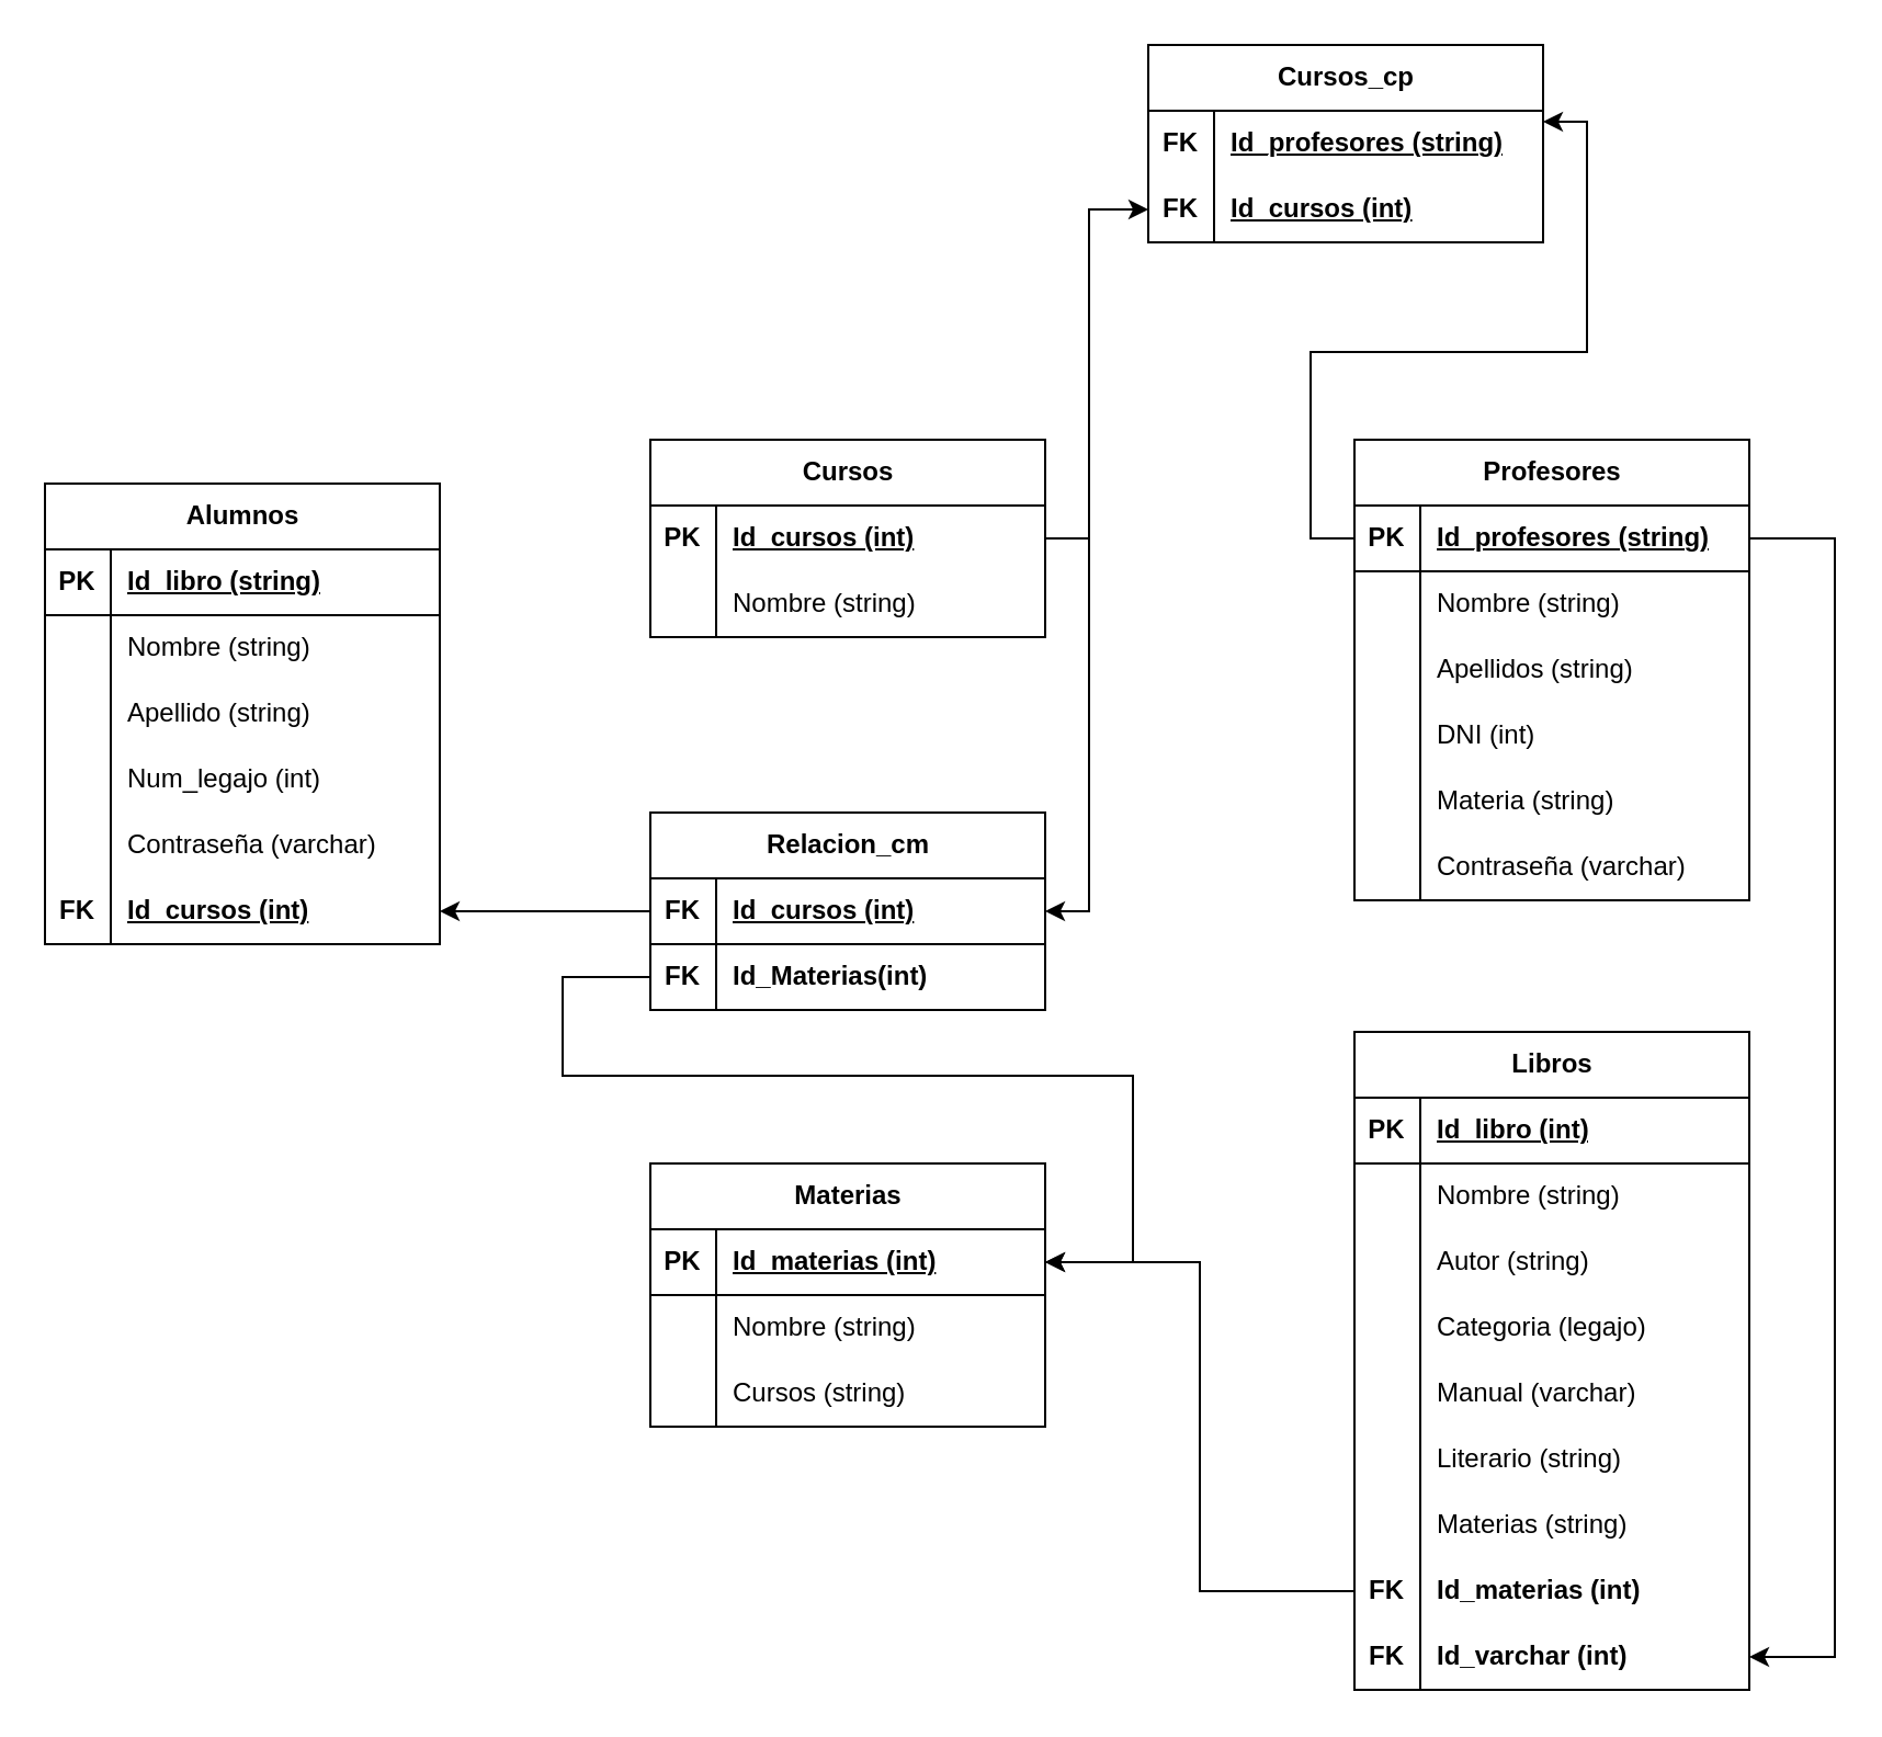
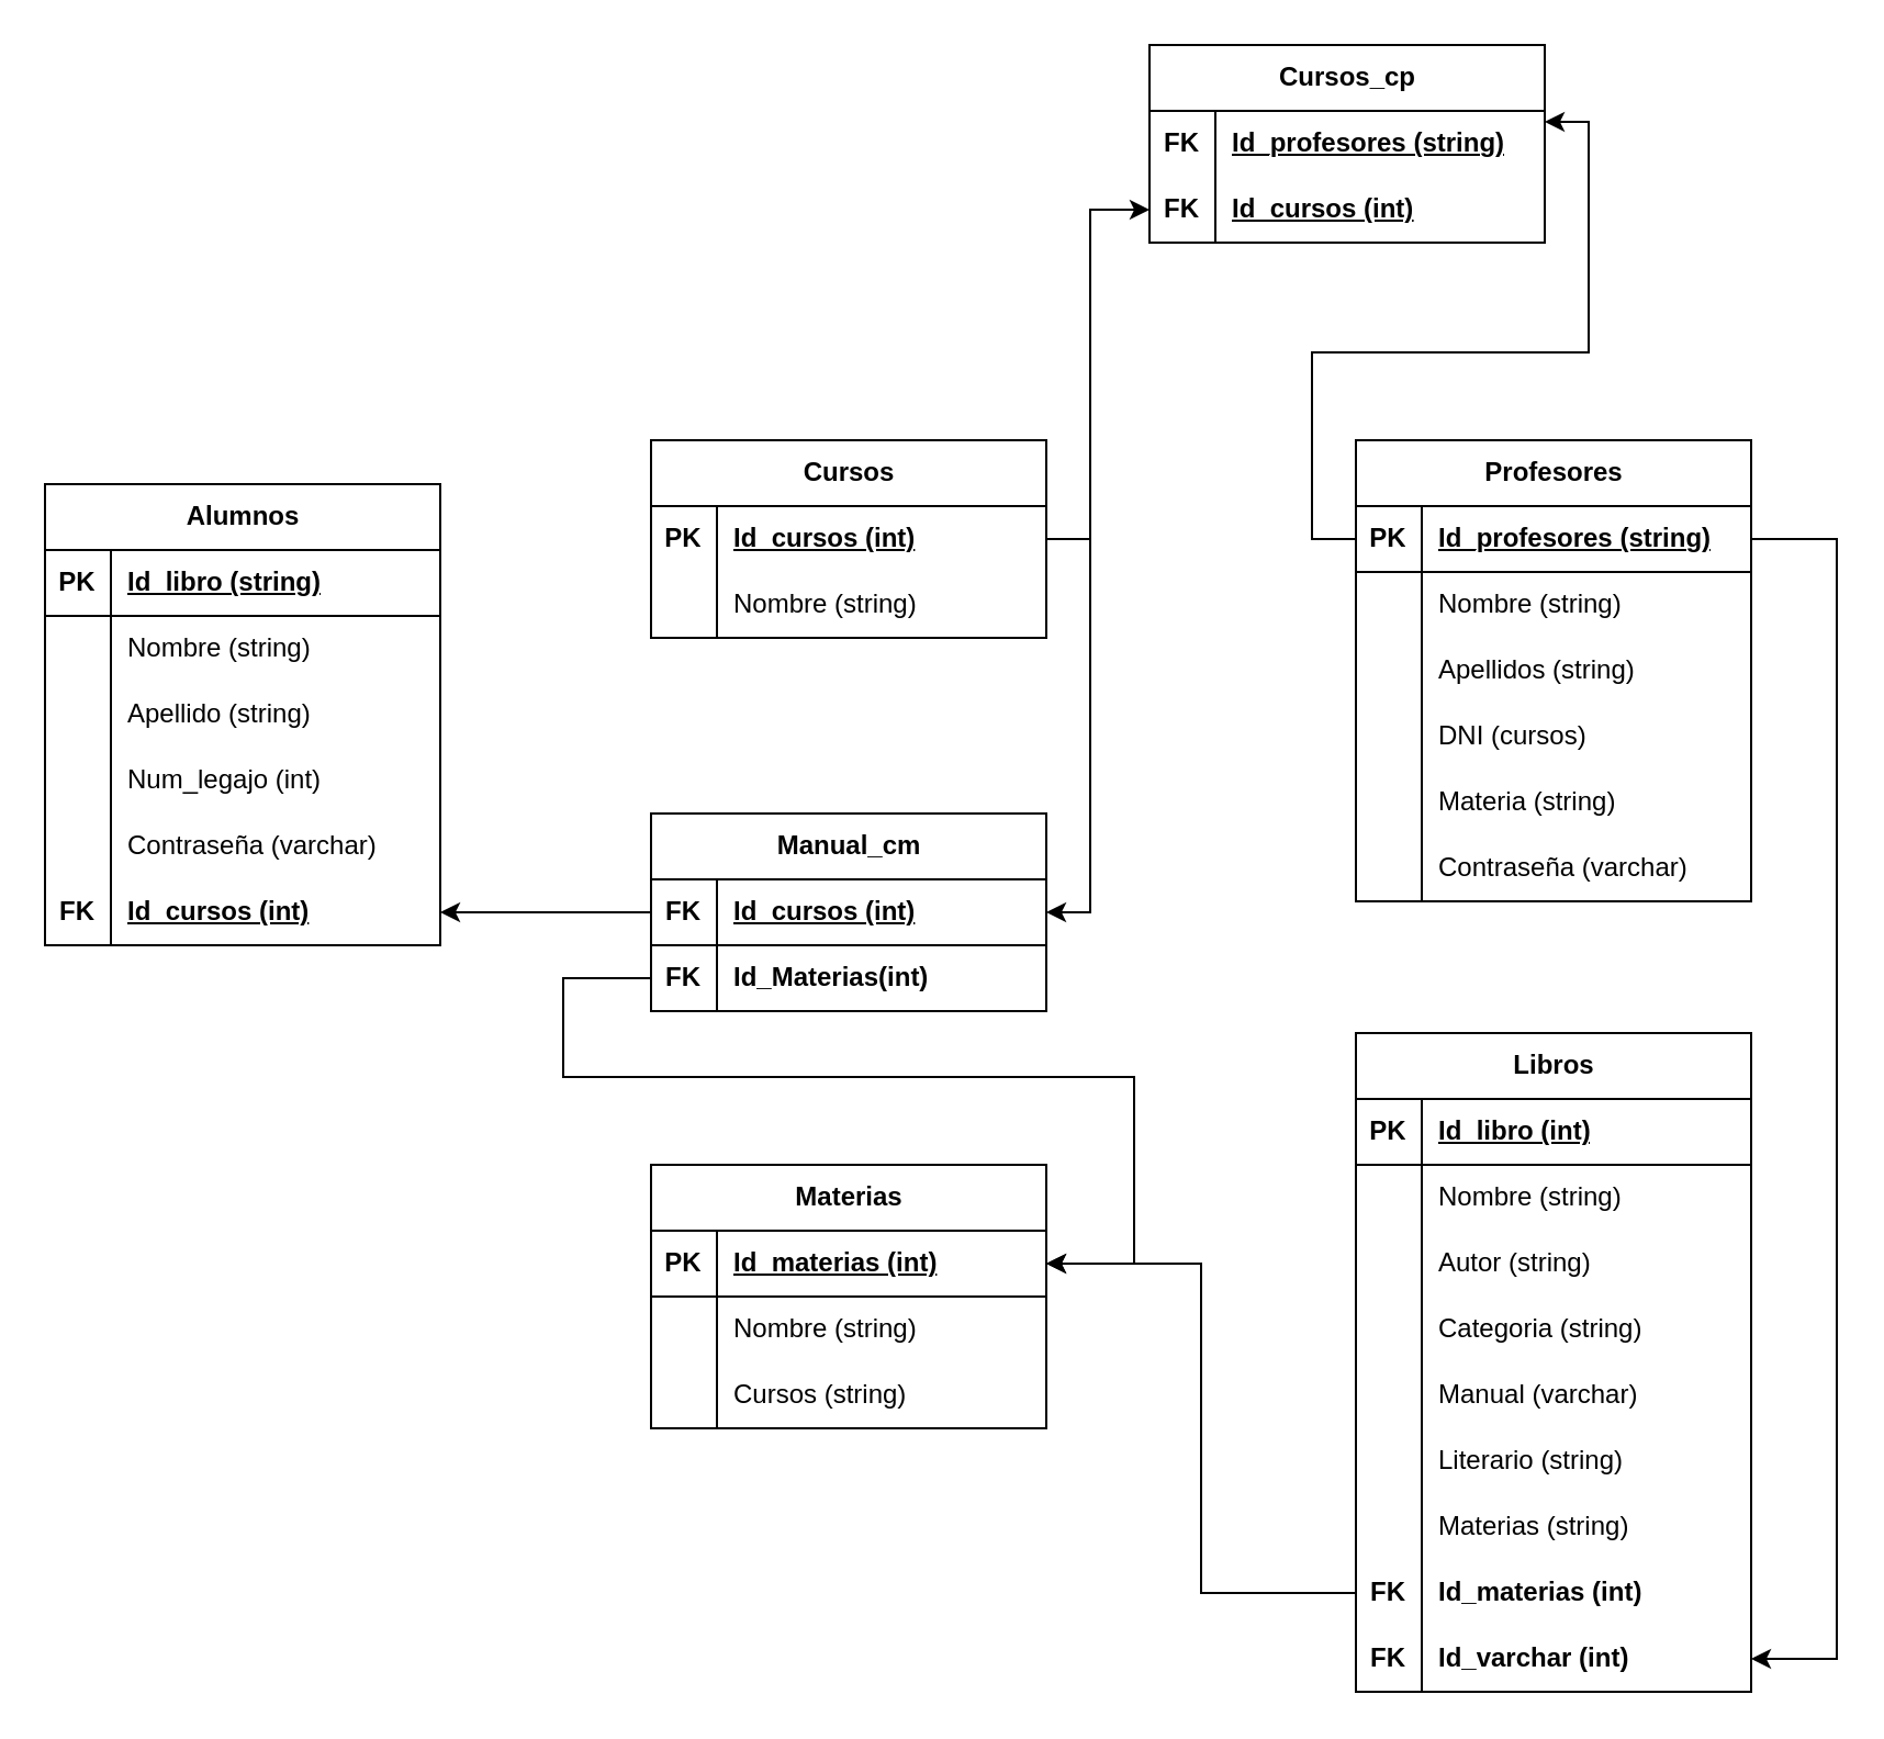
- <mxCell id="33" value="DNI (int)" style="shape=partialRectangle;connectable=0;fillColor=none;top=0;left=0;bottom=0;right=0;align=left;spacingLeft=6;overflow=hidden;whiteSpace=wrap;html=1;" parent="31" vertex="1"><mxGeometry x="30" width="150" height="30" as="geometry"><mxRectangle width="150" height="30" as="alternateBounds" /></mxGeometry></mxCell>
+ <mxCell id="33" value="DNI (cursos)" style="shape=partialRectangle;connectable=0;fillColor=none;top=0;left=0;bottom=0;right=0;align=left;spacingLeft=6;overflow=hidden;whiteSpace=wrap;html=1;" parent="31" vertex="1"><mxGeometry x="30" width="150" height="30" as="geometry"><mxRectangle width="150" height="30" as="alternateBounds" /></mxGeometry></mxCell>
- <mxCell id="68" value="Relacion_cm" style="shape=table;startSize=30;container=1;collapsible=1;childLayout=tableLayout;fixedRows=1;rowLines=0;fontStyle=1;align=center;resizeLast=1;html=1;" parent="1" vertex="1"><mxGeometry x="296" y="370" width="180" height="90" as="geometry" /></mxCell>
+ <mxCell id="68" value="Manual_cm" style="shape=table;startSize=30;container=1;collapsible=1;childLayout=tableLayout;fixedRows=1;rowLines=0;fontStyle=1;align=center;resizeLast=1;html=1;" parent="1" vertex="1"><mxGeometry x="296" y="370" width="180" height="90" as="geometry" /></mxCell>
- <mxCell id="52" value="Categoria (legajo)" style="shape=partialRectangle;connectable=0;fillColor=none;top=0;left=0;bottom=0;right=0;align=left;spacingLeft=6;overflow=hidden;whiteSpace=wrap;html=1;" parent="50" vertex="1"><mxGeometry x="30" width="150" height="30" as="geometry"><mxRectangle width="150" height="30" as="alternateBounds" /></mxGeometry></mxCell>
+ <mxCell id="52" value="Categoria (string)" style="shape=partialRectangle;connectable=0;fillColor=none;top=0;left=0;bottom=0;right=0;align=left;spacingLeft=6;overflow=hidden;whiteSpace=wrap;html=1;" parent="50" vertex="1"><mxGeometry x="30" width="150" height="30" as="geometry"><mxRectangle width="150" height="30" as="alternateBounds" /></mxGeometry></mxCell>
